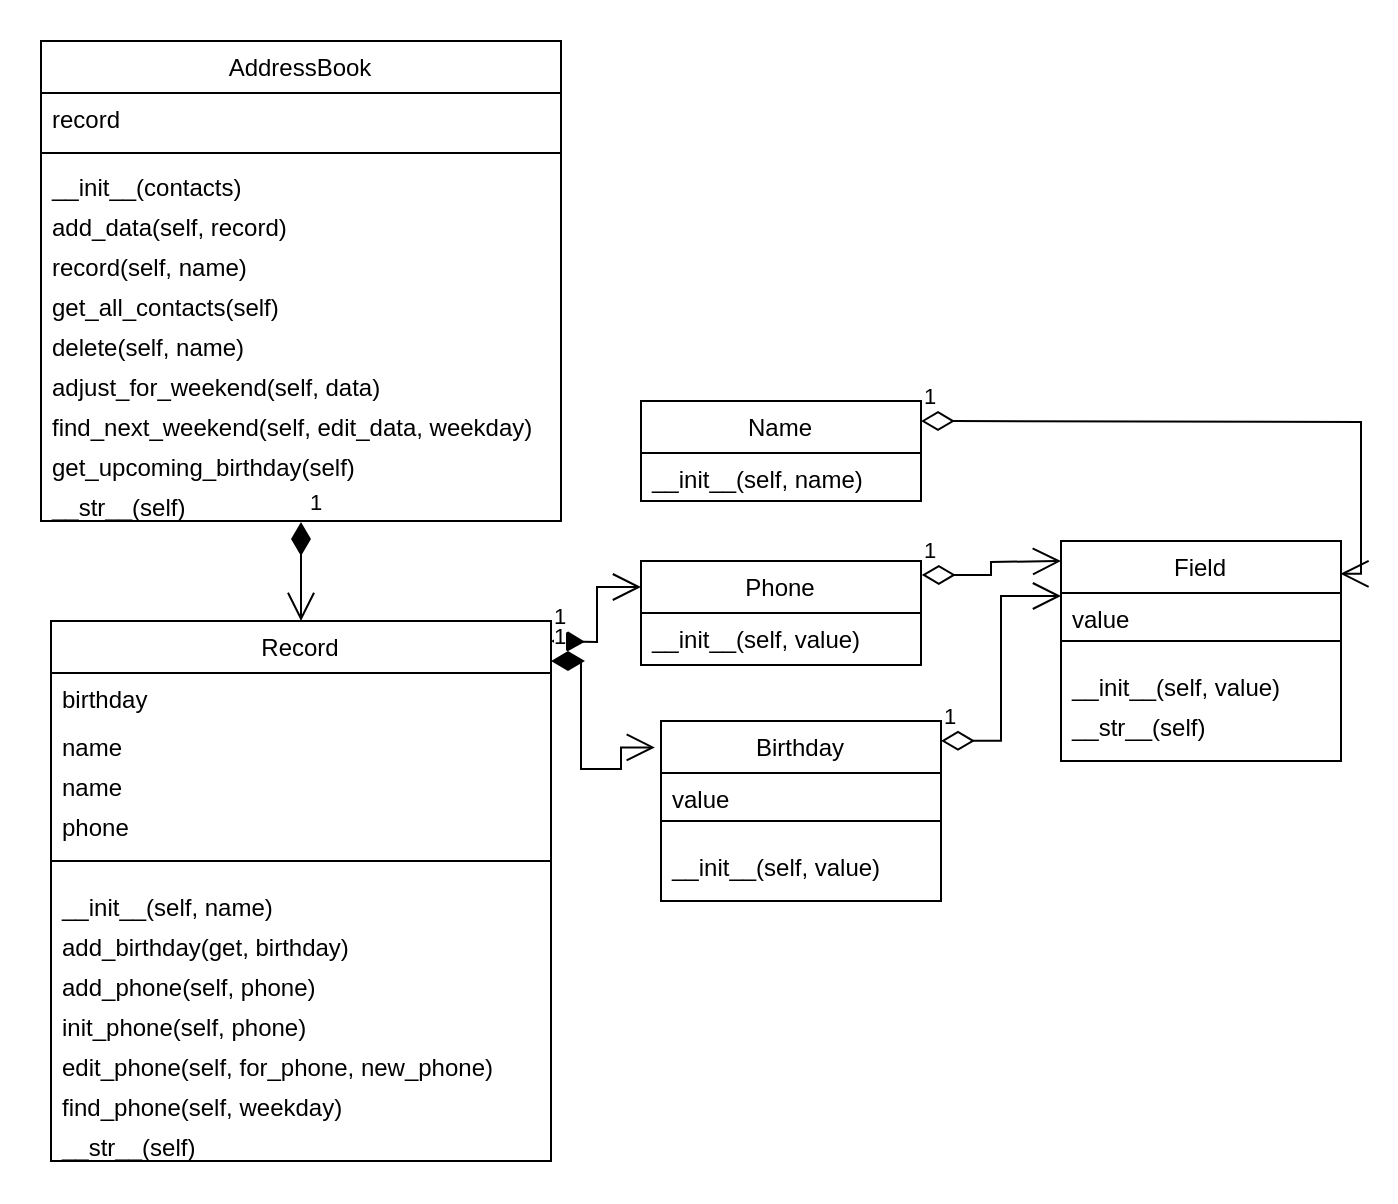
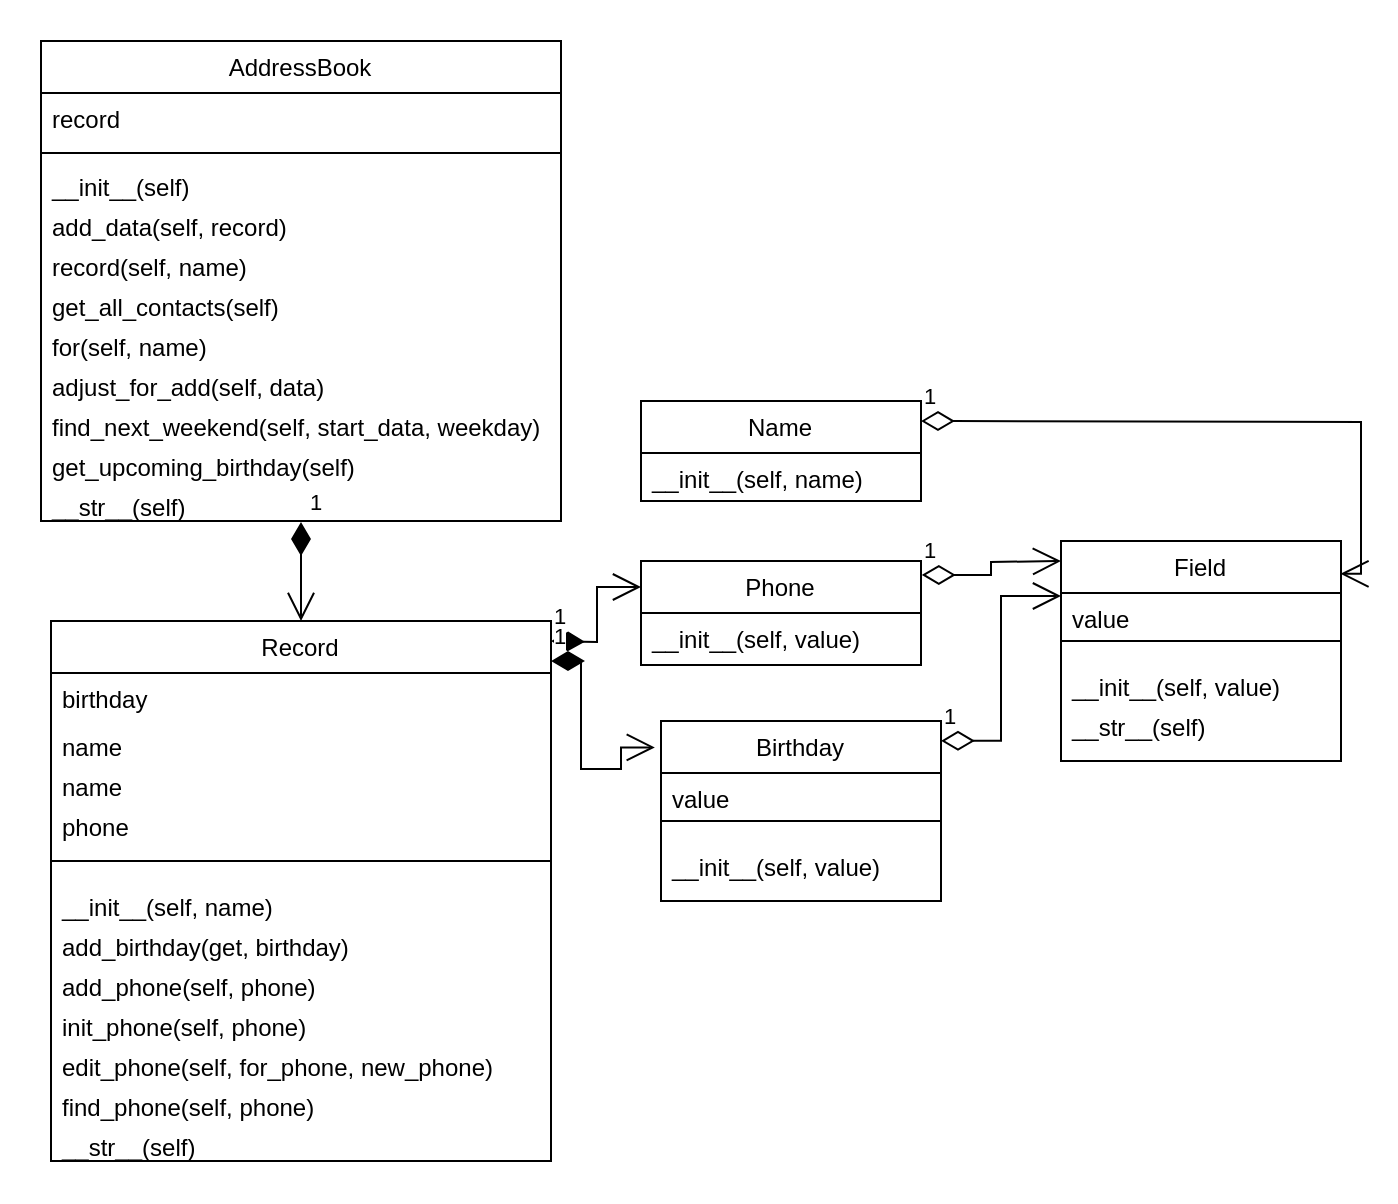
- <mxCell id="5" value="__init__(contacts)&#10;" style="text;align=left;verticalAlign=top;spacingLeft=4;spacingRight=4;overflow=hidden;rotatable=0;points=[[0,0.5],[1,0.5]];portConstraint=eastwest;" parent="2" vertex="1"><mxGeometry y="60" width="260" height="20" as="geometry" /></mxCell>
+ <mxCell id="5" value="__init__(self)&#10;" style="text;align=left;verticalAlign=top;spacingLeft=4;spacingRight=4;overflow=hidden;rotatable=0;points=[[0,0.5],[1,0.5]];portConstraint=eastwest;" parent="2" vertex="1"><mxGeometry y="60" width="260" height="20" as="geometry" /></mxCell>
- <mxCell id="9" value="delete(self, name)" style="text;align=left;verticalAlign=top;spacingLeft=4;spacingRight=4;overflow=hidden;rotatable=0;points=[[0,0.5],[1,0.5]];portConstraint=eastwest;" vertex="1" parent="2"><mxGeometry y="140" width="260" height="20" as="geometry" /></mxCell>
+ <mxCell id="9" value="for(self, name)" style="text;align=left;verticalAlign=top;spacingLeft=4;spacingRight=4;overflow=hidden;rotatable=0;points=[[0,0.5],[1,0.5]];portConstraint=eastwest;" vertex="1" parent="2"><mxGeometry y="140" width="260" height="20" as="geometry" /></mxCell>
- <mxCell id="10" value="adjust_for_weekend(self, data)" style="text;align=left;verticalAlign=top;spacingLeft=4;spacingRight=4;overflow=hidden;rotatable=0;points=[[0,0.5],[1,0.5]];portConstraint=eastwest;" vertex="1" parent="2"><mxGeometry y="160" width="260" height="20" as="geometry" /></mxCell>
+ <mxCell id="10" value="adjust_for_add(self, data)" style="text;align=left;verticalAlign=top;spacingLeft=4;spacingRight=4;overflow=hidden;rotatable=0;points=[[0,0.5],[1,0.5]];portConstraint=eastwest;" vertex="1" parent="2"><mxGeometry y="160" width="260" height="20" as="geometry" /></mxCell>
- <mxCell id="11" value="find_next_weekend(self, edit_data, weekday)" style="text;align=left;verticalAlign=top;spacingLeft=4;spacingRight=4;overflow=hidden;rotatable=0;points=[[0,0.5],[1,0.5]];portConstraint=eastwest;" vertex="1" parent="2"><mxGeometry y="180" width="260" height="20" as="geometry" /></mxCell>
+ <mxCell id="11" value="find_next_weekend(self, start_data, weekday)" style="text;align=left;verticalAlign=top;spacingLeft=4;spacingRight=4;overflow=hidden;rotatable=0;points=[[0,0.5],[1,0.5]];portConstraint=eastwest;" vertex="1" parent="2"><mxGeometry y="180" width="260" height="20" as="geometry" /></mxCell>
- <mxCell id="25" value="find_phone(self, weekday)" style="text;align=left;verticalAlign=top;spacingLeft=4;spacingRight=4;overflow=hidden;rotatable=0;points=[[0,0.5],[1,0.5]];portConstraint=eastwest;" vertex="1" parent="14"><mxGeometry y="230" width="250" height="20" as="geometry" /></mxCell>
+ <mxCell id="25" value="find_phone(self, phone)" style="text;align=left;verticalAlign=top;spacingLeft=4;spacingRight=4;overflow=hidden;rotatable=0;points=[[0,0.5],[1,0.5]];portConstraint=eastwest;" vertex="1" parent="14"><mxGeometry y="230" width="250" height="20" as="geometry" /></mxCell>
